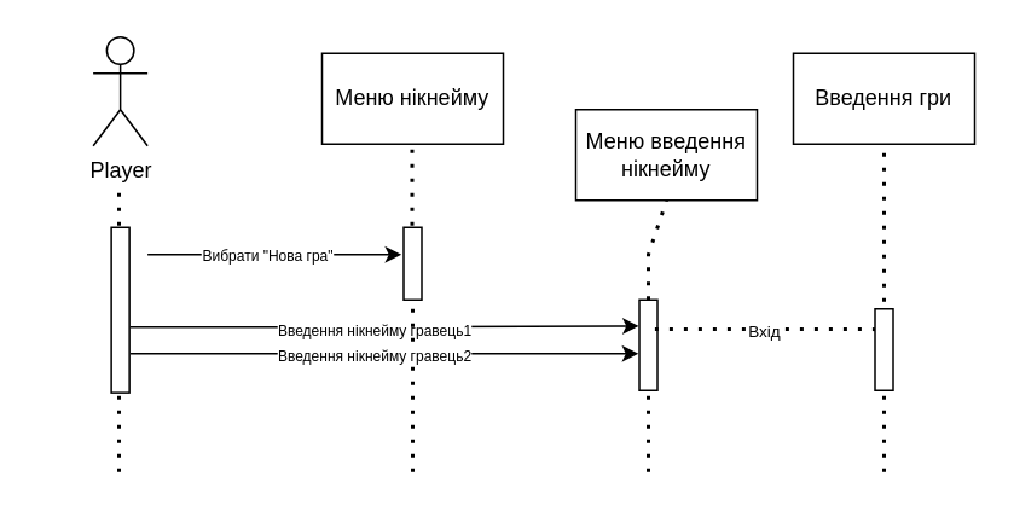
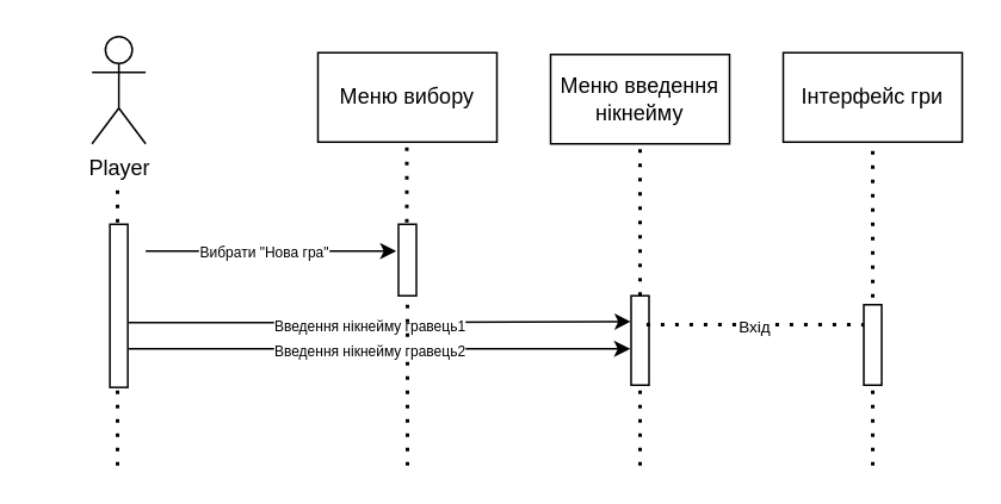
- <mxCell id="19" value="Меню нікнейму" style="rounded=0;whiteSpace=wrap;html=1;" parent="1" vertex="1"><mxGeometry x="177" y="29" width="100" height="50" as="geometry" /></mxCell>
+ <mxCell id="19" value="Меню вибору" style="rounded=0;whiteSpace=wrap;html=1;" parent="1" vertex="1"><mxGeometry x="177" y="29" width="100" height="50" as="geometry" /></mxCell>
- <mxCell id="6" value="Введення гри" style="rounded=0;whiteSpace=wrap;html=1;" parent="1" vertex="1"><mxGeometry x="437" y="29" width="100" height="50" as="geometry" /></mxCell>
+ <mxCell id="6" value="Інтерфейс гри" style="rounded=0;whiteSpace=wrap;html=1;" parent="1" vertex="1"><mxGeometry x="437" y="29" width="100" height="50" as="geometry" /></mxCell>
- <mxCell id="2" value="Меню введення нікнейму" style="rounded=0;whiteSpace=wrap;html=1;" parent="1" vertex="1"><mxGeometry x="317" y="60" width="100" height="50" as="geometry" /></mxCell>
+ <mxCell id="2" value="Меню введення нікнейму" style="rounded=0;whiteSpace=wrap;html=1;" parent="1" vertex="1"><mxGeometry x="307" y="30" width="100" height="50" as="geometry" /></mxCell>
